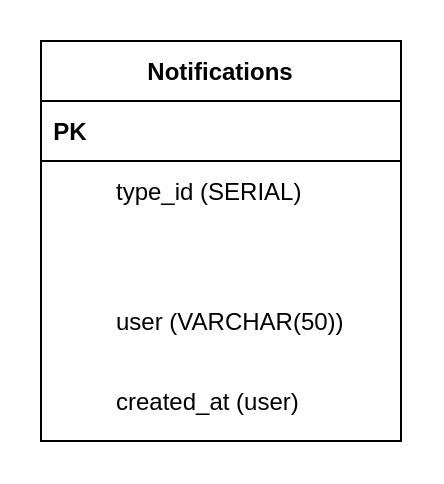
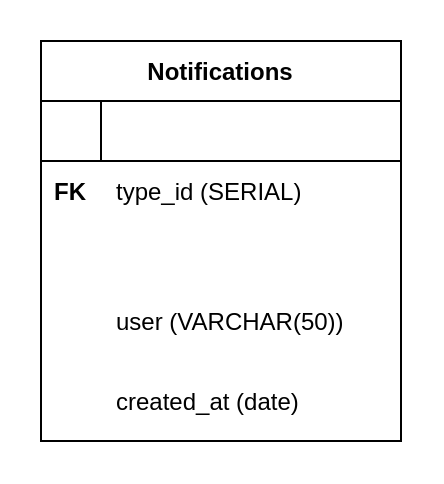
- <mxCell id="4" value="PK" style="shape=partialRectangle;connectable=0;fillColor=none;top=0;left=0;bottom=0;right=0;fontStyle=1;overflow=hidden;" parent="3" vertex="1"><mxGeometry width="30" height="30" as="geometry" /></mxCell>
+ <mxCell id="6" value="FK" style="shape=partialRectangle;connectable=0;fillColor=none;top=0;left=0;bottom=0;right=0;editable=1;overflow=hidden;fontStyle=1" parent="5" vertex="1"><mxGeometry width="30" height="30" as="geometry" /></mxCell>
- <mxCell id="15" value="created_at (user)" style="shape=partialRectangle;connectable=0;fillColor=none;top=0;left=0;bottom=0;right=0;align=left;spacingLeft=6;overflow=hidden;" vertex="1" parent="13"><mxGeometry x="30" width="150" height="40" as="geometry" /></mxCell>
+ <mxCell id="15" value="created_at (date)" style="shape=partialRectangle;connectable=0;fillColor=none;top=0;left=0;bottom=0;right=0;align=left;spacingLeft=6;overflow=hidden;" vertex="1" parent="13"><mxGeometry x="30" width="150" height="40" as="geometry" /></mxCell>
